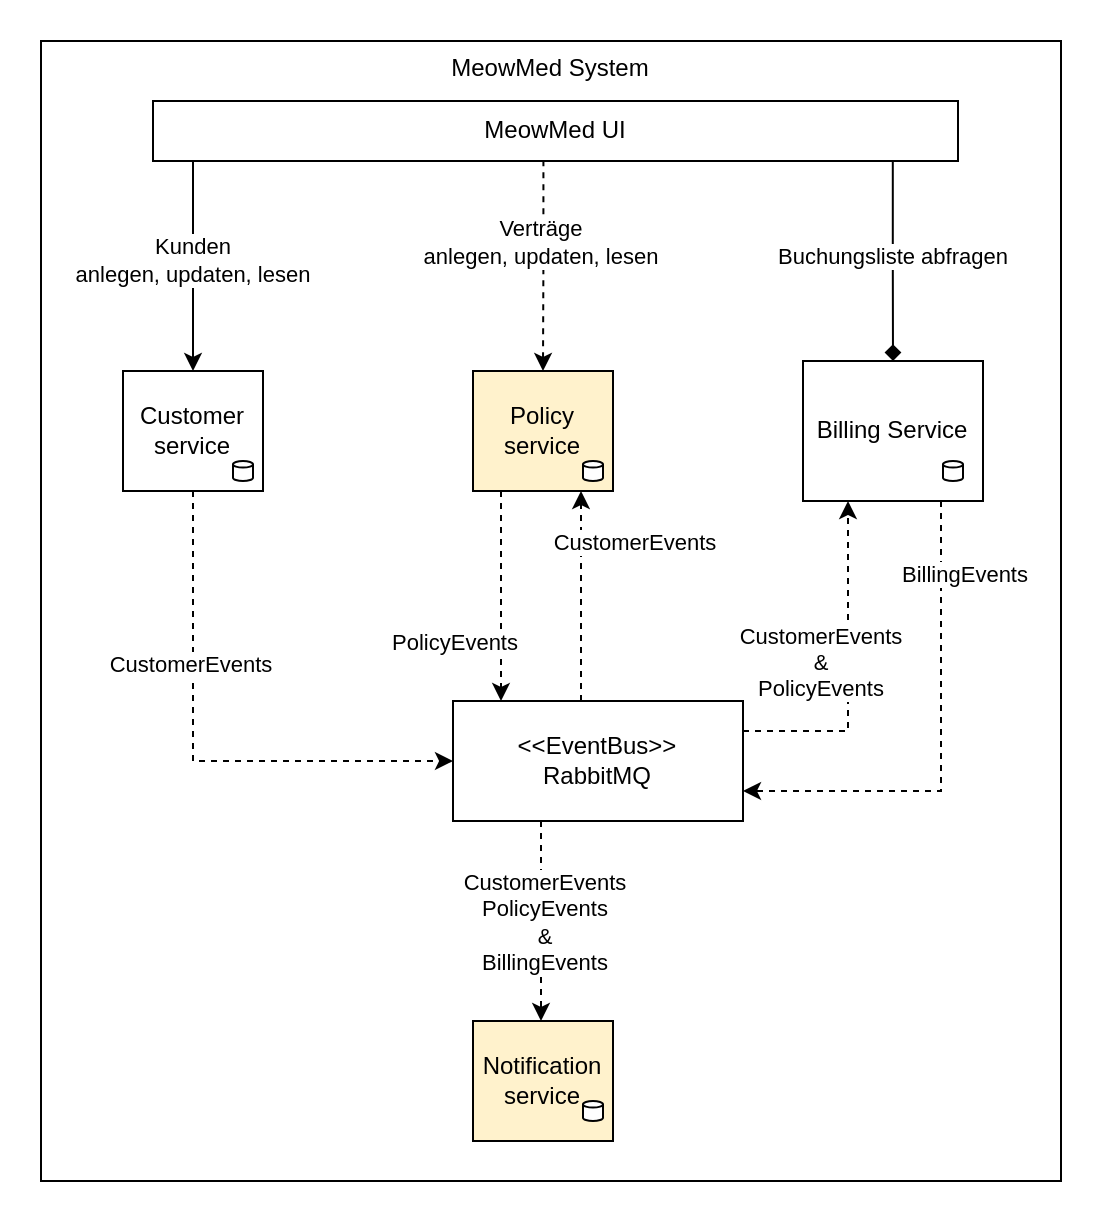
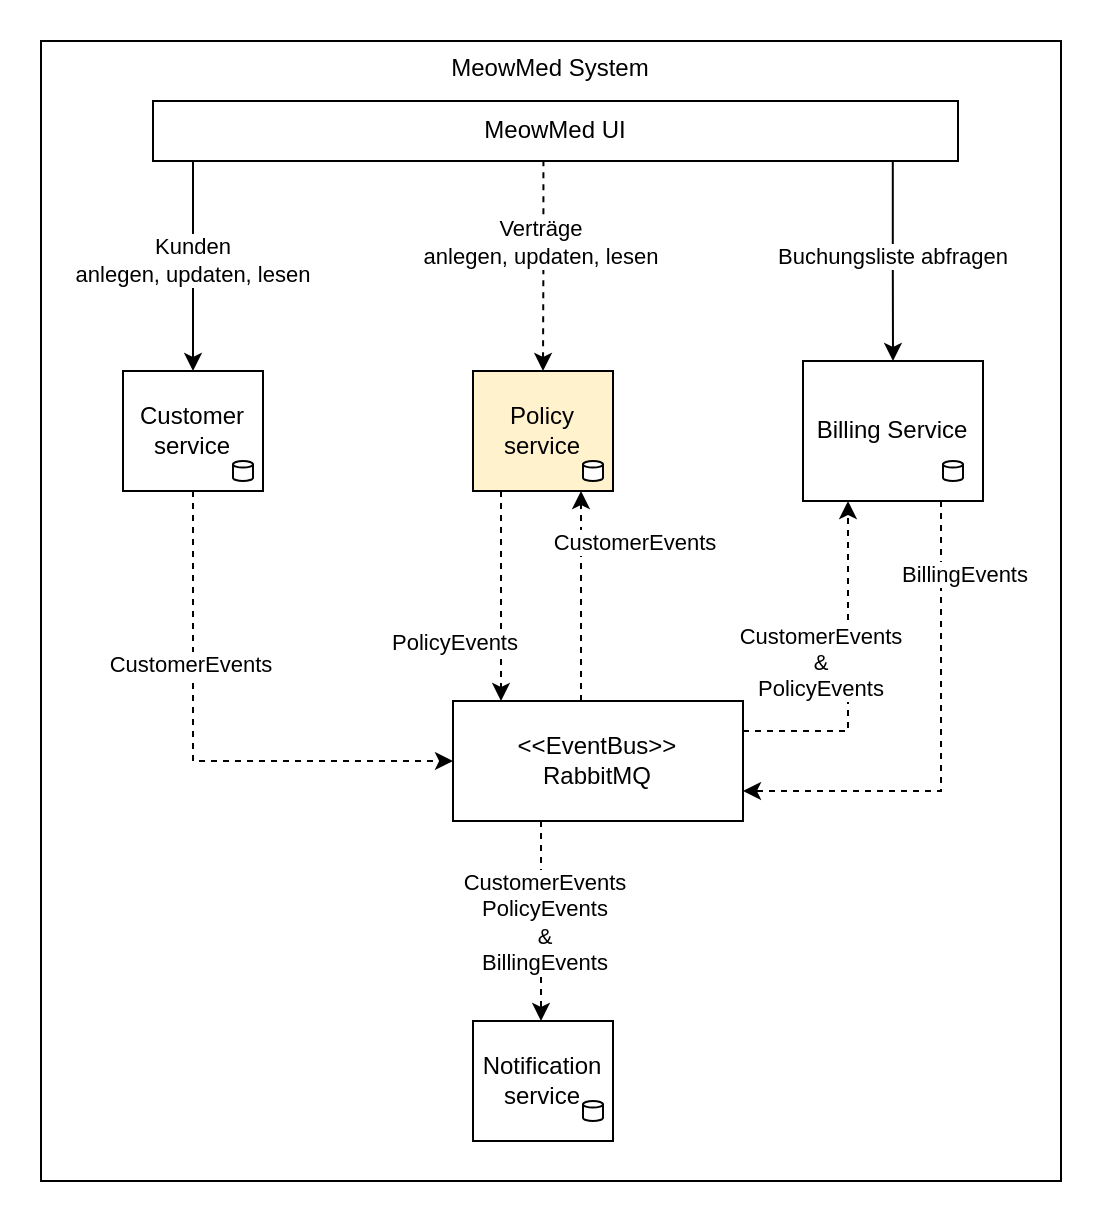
- <mxCell id="16" value="Buchungsliste abfragen" style="edgeStyle=orthogonalEdgeStyle;rounded=0;orthogonalLoop=1;jettySize=auto;html=1;exitX=0.919;exitY=1.011;exitDx=0;exitDy=0;entryX=0.5;entryY=0;entryDx=0;entryDy=0;exitPerimeter=0;endArrow=diamond;" parent="1" source="3" target="12" edge="1"><mxGeometry x="-0.012" relative="1" as="geometry"><mxPoint x="201" y="90" as="sourcePoint" /><mxPoint x="220" y="200" as="targetPoint" /><mxPoint y="-1" as="offset" /></mxGeometry></mxCell>
+ <mxCell id="16" value="Buchungsliste abfragen" style="edgeStyle=orthogonalEdgeStyle;rounded=0;orthogonalLoop=1;jettySize=auto;html=1;exitX=0.919;exitY=1.011;exitDx=0;exitDy=0;entryX=0.5;entryY=0;entryDx=0;entryDy=0;exitPerimeter=0;" parent="1" source="3" target="12" edge="1"><mxGeometry x="-0.012" relative="1" as="geometry"><mxPoint x="201" y="90" as="sourcePoint" /><mxPoint x="220" y="200" as="targetPoint" /><mxPoint y="-1" as="offset" /></mxGeometry></mxCell>
- <mxCell id="19" value="&lt;div&gt;Notification&lt;/div&gt;&lt;div&gt;service&lt;br&gt;&lt;/div&gt;" style="rounded=0;whiteSpace=wrap;html=1;fillColor=#fff2cc;" parent="1" vertex="1"><mxGeometry x="236" y="510" width="70" height="60" as="geometry" /></mxCell>
+ <mxCell id="19" value="&lt;div&gt;Notification&lt;/div&gt;&lt;div&gt;service&lt;br&gt;&lt;/div&gt;" style="rounded=0;whiteSpace=wrap;html=1;" parent="1" vertex="1"><mxGeometry x="236" y="510" width="70" height="60" as="geometry" /></mxCell>
